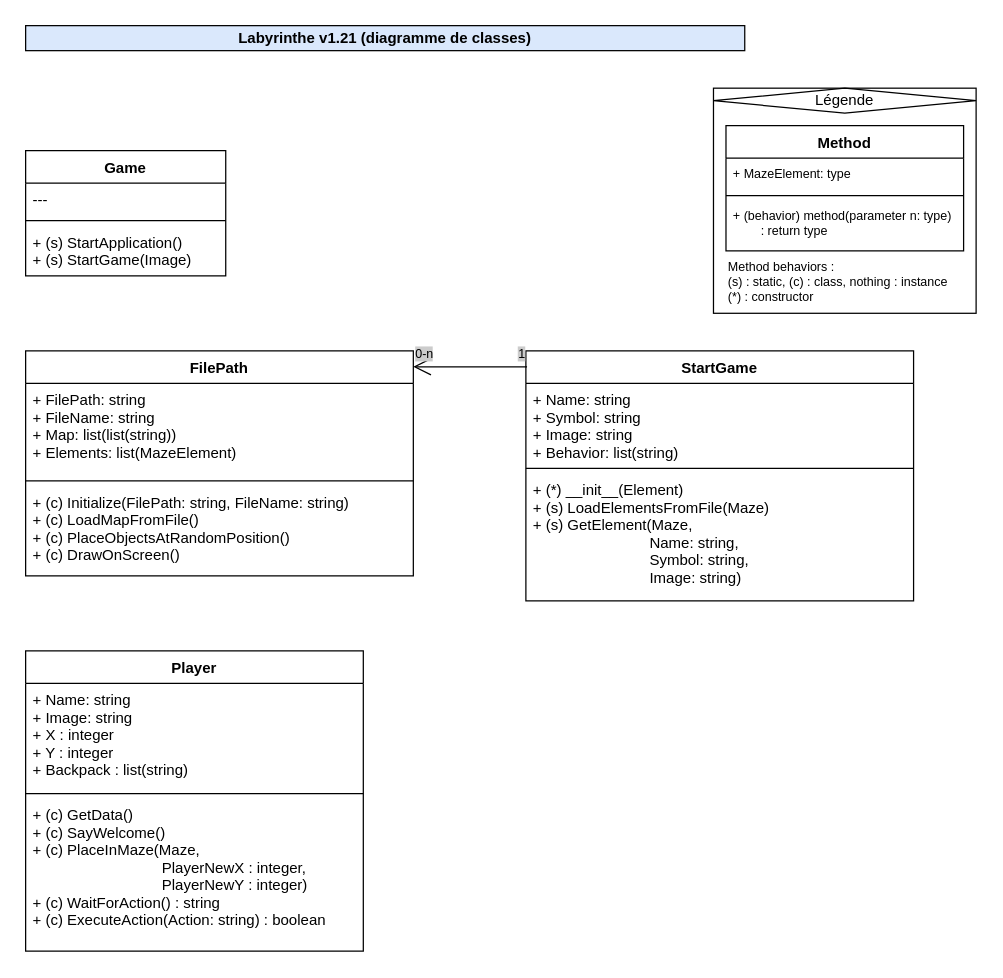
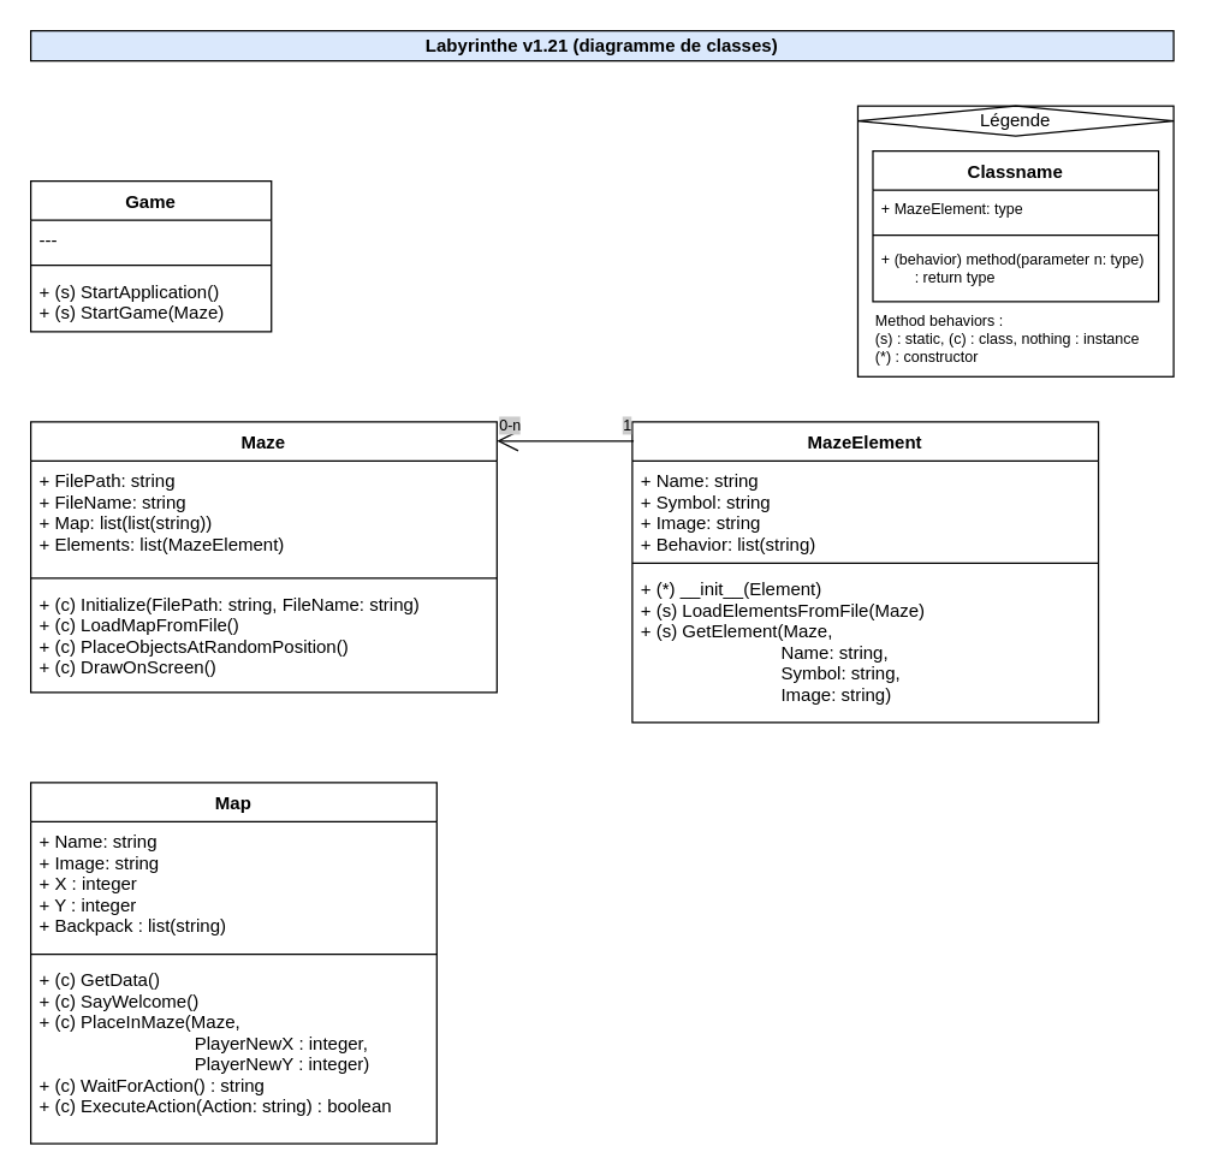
- <mxCell id="2" value="Labyrinthe v1.21 (diagramme de classes)" style="text;html=1;strokeColor=#000000;fillColor=#dae8fc;align=center;verticalAlign=middle;whiteSpace=wrap;rounded=0;fontStyle=1" parent="1" vertex="1"><mxGeometry x="20" y="20" width="575" height="20" as="geometry" /></mxCell>
+ <mxCell id="2" value="Labyrinthe v1.21 (diagramme de classes)" style="text;html=1;strokeColor=#000000;fillColor=#dae8fc;align=center;verticalAlign=middle;whiteSpace=wrap;rounded=0;fontStyle=1" parent="1" vertex="1"><mxGeometry x="20" y="20" width="760" height="20" as="geometry" /></mxCell>
- <mxCell id="13" value="Method" style="swimlane;fontStyle=1;align=center;verticalAlign=top;childLayout=stackLayout;horizontal=1;startSize=26;horizontalStack=0;resizeParent=1;resizeParentMax=0;resizeLast=0;collapsible=1;marginBottom=0;fontSize=12;" vertex="1" parent="1"><mxGeometry x="580" y="100" width="190" height="100" as="geometry" /></mxCell>
+ <mxCell id="13" value="Classname" style="swimlane;fontStyle=1;align=center;verticalAlign=top;childLayout=stackLayout;horizontal=1;startSize=26;horizontalStack=0;resizeParent=1;resizeParentMax=0;resizeLast=0;collapsible=1;marginBottom=0;fontSize=12;" vertex="1" parent="1"><mxGeometry x="580" y="100" width="190" height="100" as="geometry" /></mxCell>
- <mxCell id="6" value="+ (s) StartApplication()&#10;+ (s) StartGame(Image)" style="text;strokeColor=none;fillColor=none;align=left;verticalAlign=top;spacingLeft=4;spacingRight=4;overflow=hidden;rotatable=0;points=[[0,0.5],[1,0.5]];portConstraint=eastwest;" vertex="1" parent="3"><mxGeometry y="60" width="160" height="40" as="geometry" /></mxCell>
+ <mxCell id="6" value="+ (s) StartApplication()&#10;+ (s) StartGame(Maze)" style="text;strokeColor=none;fillColor=none;align=left;verticalAlign=top;spacingLeft=4;spacingRight=4;overflow=hidden;rotatable=0;points=[[0,0.5],[1,0.5]];portConstraint=eastwest;" vertex="1" parent="3"><mxGeometry y="60" width="160" height="40" as="geometry" /></mxCell>
- <mxCell id="7" value="FilePath" style="swimlane;fontStyle=1;align=center;verticalAlign=top;childLayout=stackLayout;horizontal=1;startSize=26;horizontalStack=0;resizeParent=1;resizeParentMax=0;resizeLast=0;collapsible=1;marginBottom=0;" vertex="1" parent="1"><mxGeometry x="20" y="280" width="310" height="180" as="geometry" /></mxCell>
+ <mxCell id="7" value="Maze" style="swimlane;fontStyle=1;align=center;verticalAlign=top;childLayout=stackLayout;horizontal=1;startSize=26;horizontalStack=0;resizeParent=1;resizeParentMax=0;resizeLast=0;collapsible=1;marginBottom=0;" vertex="1" parent="1"><mxGeometry x="20" y="280" width="310" height="180" as="geometry" /></mxCell>
- <mxCell id="18" value="StartGame" style="swimlane;fontStyle=1;align=center;verticalAlign=top;childLayout=stackLayout;horizontal=1;startSize=26;horizontalStack=0;resizeParent=1;resizeParentMax=0;resizeLast=0;collapsible=1;marginBottom=0;" vertex="1" parent="1"><mxGeometry x="420" y="280" width="310" height="200" as="geometry" /></mxCell>
+ <mxCell id="18" value="MazeElement" style="swimlane;fontStyle=1;align=center;verticalAlign=top;childLayout=stackLayout;horizontal=1;startSize=26;horizontalStack=0;resizeParent=1;resizeParentMax=0;resizeLast=0;collapsible=1;marginBottom=0;" vertex="1" parent="1"><mxGeometry x="420" y="280" width="310" height="200" as="geometry" /></mxCell>
- <mxCell id="22" value="Player" style="swimlane;fontStyle=1;align=center;verticalAlign=top;childLayout=stackLayout;horizontal=1;startSize=26;horizontalStack=0;resizeParent=1;resizeParentMax=0;resizeLast=0;collapsible=1;marginBottom=0;" vertex="1" parent="1"><mxGeometry x="20" y="520" width="270" height="240" as="geometry"><mxRectangle x="40" y="120" width="100" height="26" as="alternateBounds" /></mxGeometry></mxCell>
+ <mxCell id="22" value="Map" style="swimlane;fontStyle=1;align=center;verticalAlign=top;childLayout=stackLayout;horizontal=1;startSize=26;horizontalStack=0;resizeParent=1;resizeParentMax=0;resizeLast=0;collapsible=1;marginBottom=0;" vertex="1" parent="1"><mxGeometry x="20" y="520" width="270" height="240" as="geometry"><mxRectangle x="40" y="120" width="100" height="26" as="alternateBounds" /></mxGeometry></mxCell>
